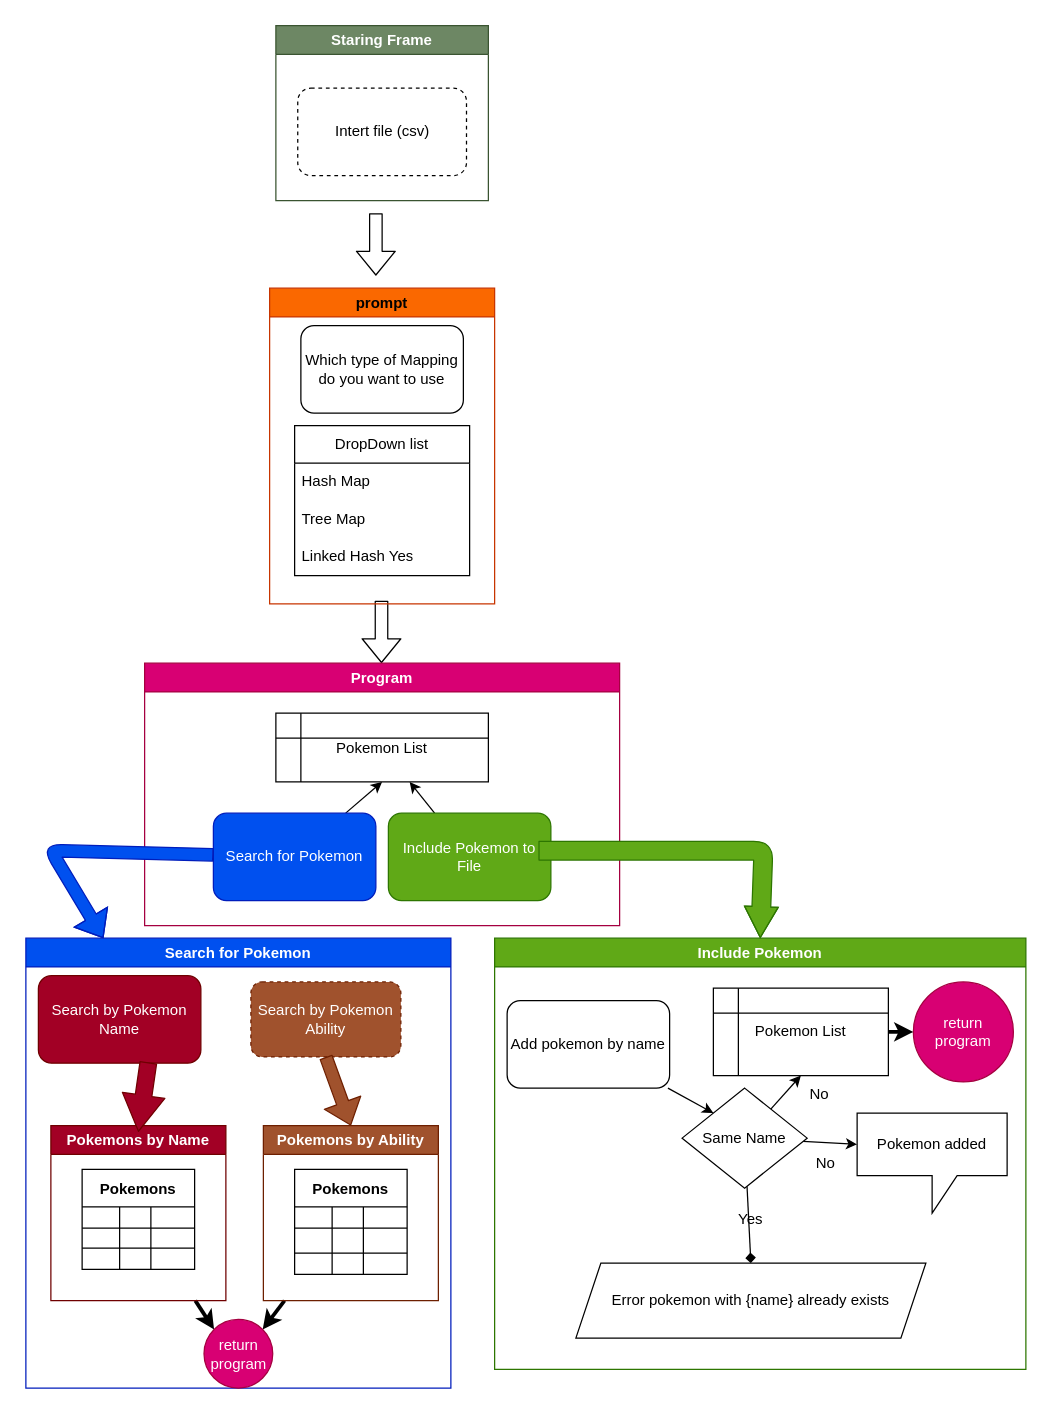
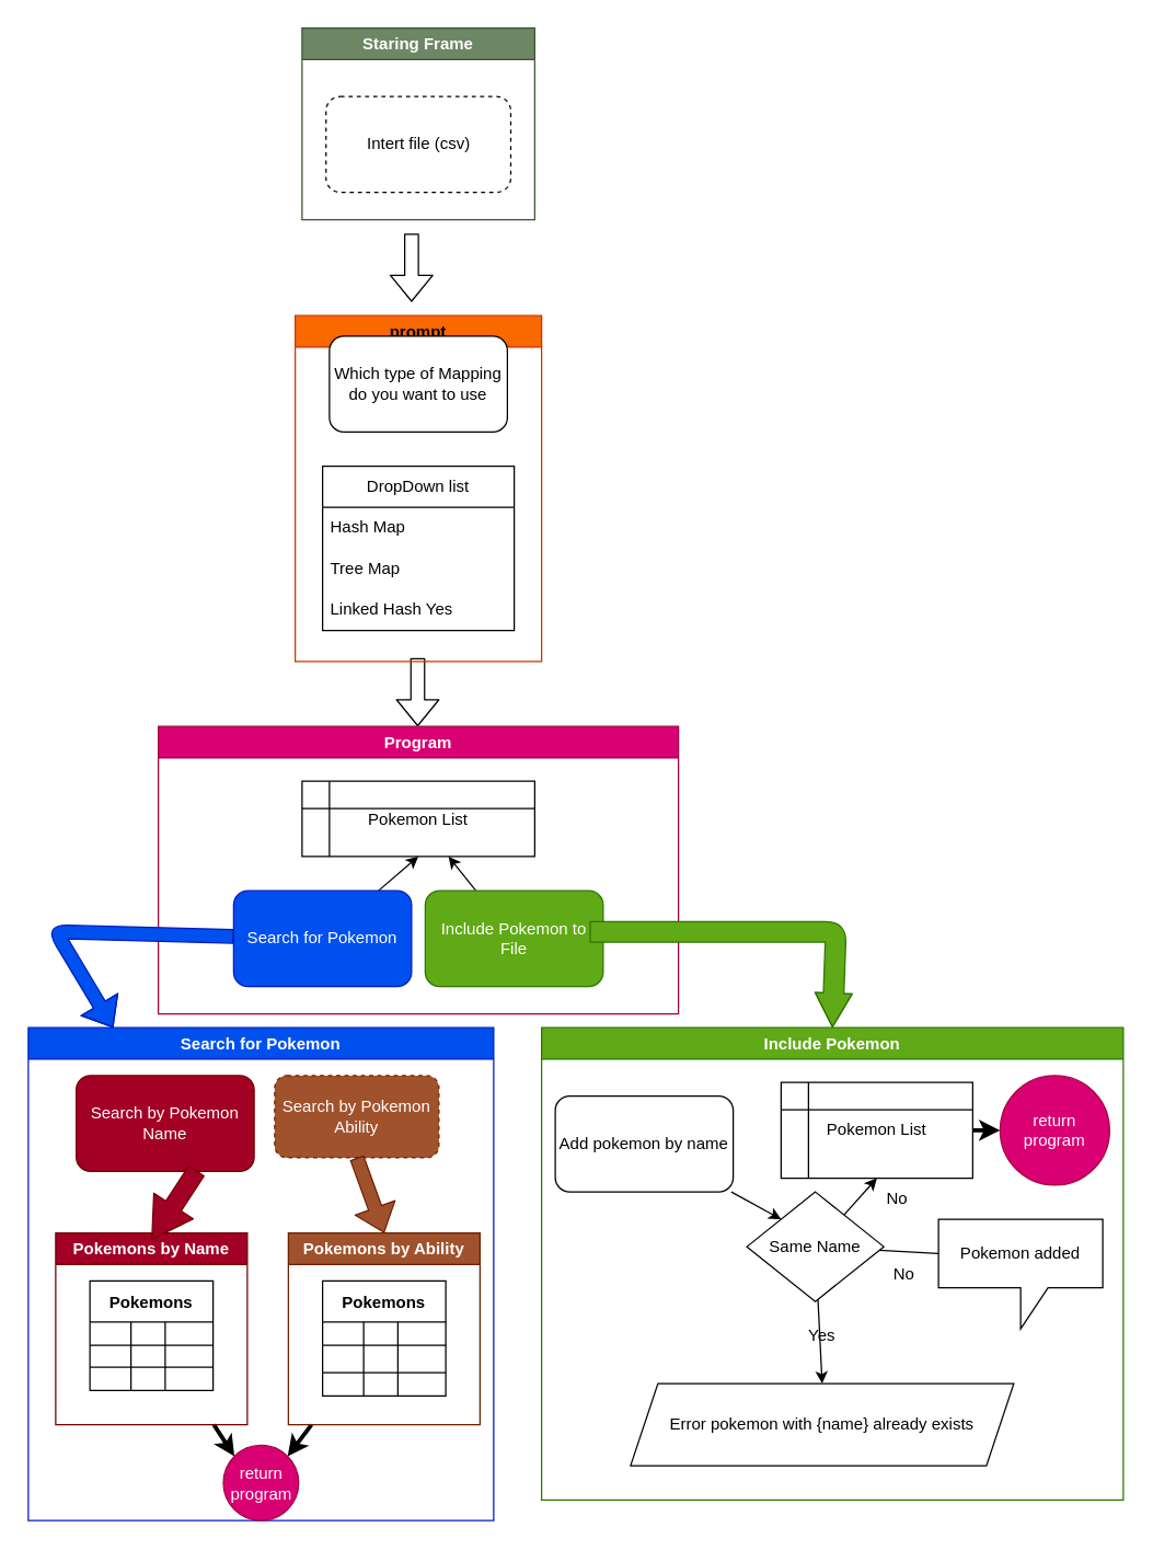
- <mxCell id="13" value="Which type of Mapping do you want to use" style="rounded=1;whiteSpace=wrap;html=1;" vertex="1" parent="12"><mxGeometry x="25" y="30" width="130" height="70" as="geometry" /></mxCell>
+ <mxCell id="13" value="Which type of Mapping do you want to use" style="rounded=1;whiteSpace=wrap;html=1;" vertex="1" parent="12"><mxGeometry x="25" y="15" width="130" height="70" as="geometry" /></mxCell>
- <mxCell id="36" value="Search by Pokemon Name" style="rounded=1;whiteSpace=wrap;html=1;fillColor=#a20025;fontColor=#ffffff;strokeColor=#6F0000;" vertex="1" parent="35"><mxGeometry x="10" y="30" width="130" height="70" as="geometry" /></mxCell>
+ <mxCell id="36" value="Search by Pokemon Name" style="rounded=1;whiteSpace=wrap;html=1;fillColor=#a20025;fontColor=#ffffff;strokeColor=#6F0000;" vertex="1" parent="35"><mxGeometry x="35" y="35" width="130" height="70" as="geometry" /></mxCell>
- <mxCell id="24" style="edgeStyle=none;html=1;entryX=0;entryY=0;entryDx=0;entryDy=25;entryPerimeter=0;" edge="1" parent="18" source="25" target="30"><mxGeometry relative="1" as="geometry" /></mxCell>
+ <mxCell id="24" style="edgeStyle=none;html=1;entryX=0;entryY=0;entryDx=0;entryDy=25;entryPerimeter=0;endArrow=none;" edge="1" parent="18" source="25" target="30"><mxGeometry relative="1" as="geometry" /></mxCell>
- <mxCell id="23" style="edgeStyle=none;html=1;entryX=0.5;entryY=0;entryDx=0;entryDy=0;endArrow=diamond;" edge="1" parent="18" source="25" target="21"><mxGeometry relative="1" as="geometry" /></mxCell>
+ <mxCell id="23" style="edgeStyle=none;html=1;entryX=0.5;entryY=0;entryDx=0;entryDy=0;" edge="1" parent="18" source="25" target="21"><mxGeometry relative="1" as="geometry" /></mxCell>
